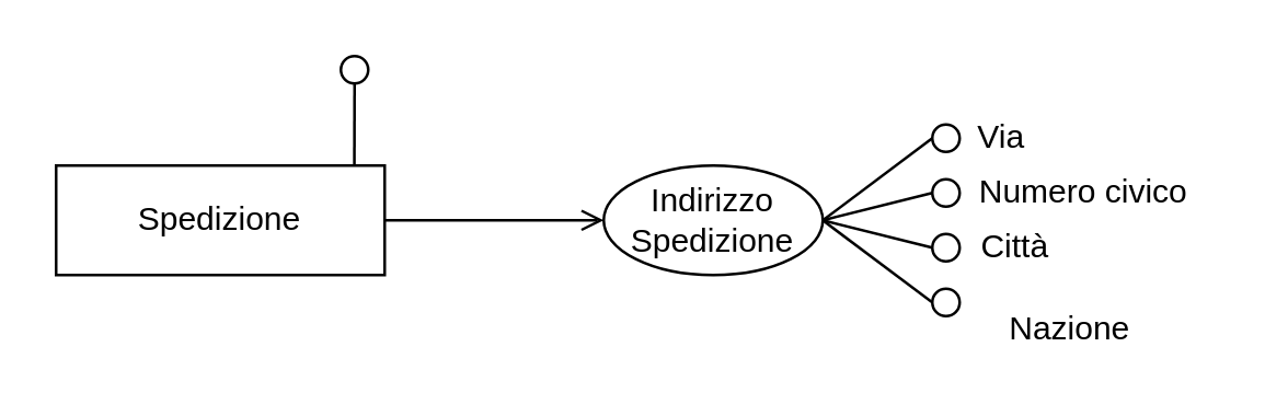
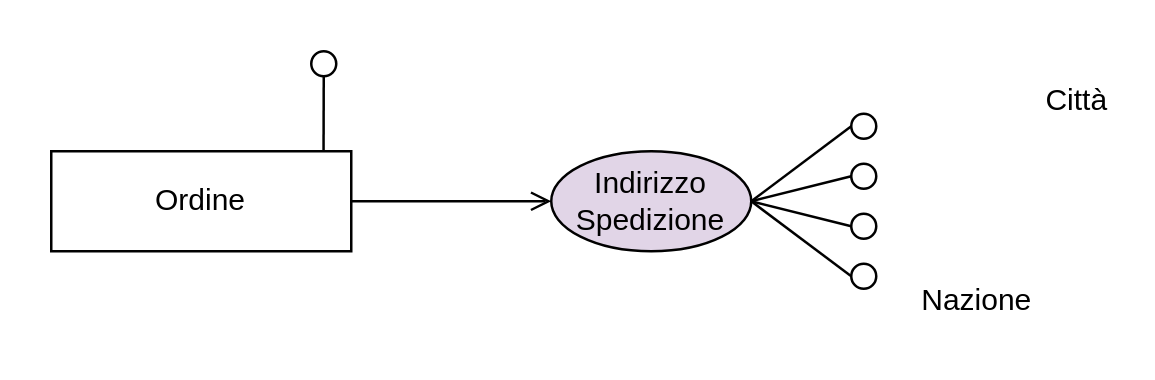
- <mxCell id="12" value="Via" style="text;html=1;align=center;verticalAlign=middle;resizable=0;points=[];autosize=1;strokeColor=none;fillColor=none;" vertex="1" parent="1"><mxGeometry x="350" y="40" width="30" height="20" as="geometry" /></mxCell>
- <mxCell id="13" value="Numero civico" style="text;html=1;align=center;verticalAlign=middle;resizable=0;points=[];autosize=1;strokeColor=none;fillColor=none;" vertex="1" parent="1"><mxGeometry x="350" y="60" width="90" height="20" as="geometry" /></mxCell>
- <mxCell id="2" value="Spedizione" style="rounded=0;whiteSpace=wrap;html=1;strokeWidth=1;perimeterSpacing=0;" vertex="1" parent="1"><mxGeometry x="20" y="60" width="120" height="40" as="geometry" /></mxCell>
+ <mxCell id="2" value="Ordine" style="rounded=0;whiteSpace=wrap;html=1;strokeWidth=1;perimeterSpacing=0;" vertex="1" parent="1"><mxGeometry x="20" y="60" width="120" height="40" as="geometry" /></mxCell>
- <mxCell id="6" value="Indirizzo&lt;br&gt;Spedizione" style="ellipse;whiteSpace=wrap;html=1;" vertex="1" parent="1"><mxGeometry x="220" y="60" width="80" height="40" as="geometry" /></mxCell>
+ <mxCell id="6" value="Indirizzo&lt;br&gt;Spedizione" style="ellipse;whiteSpace=wrap;html=1;fillColor=#e1d5e7;" vertex="1" parent="1"><mxGeometry x="220" y="60" width="80" height="40" as="geometry" /></mxCell>
- <mxCell id="14" value="Città" style="text;html=1;align=center;verticalAlign=middle;resizable=0;points=[];autosize=1;strokeColor=none;fillColor=none;" vertex="1" parent="1"><mxGeometry x="350" y="80" width="40" height="20" as="geometry" /></mxCell>
+ <mxCell id="14" value="Città" style="text;html=1;align=center;verticalAlign=middle;resizable=0;points=[];autosize=1;strokeColor=none;fillColor=none;" vertex="1" parent="1"><mxGeometry x="410" y="30" width="40" height="20" as="geometry" /></mxCell>
